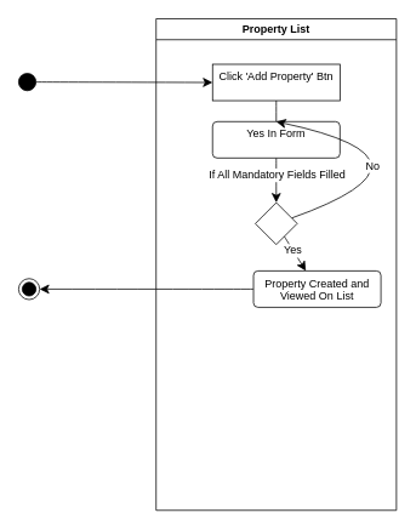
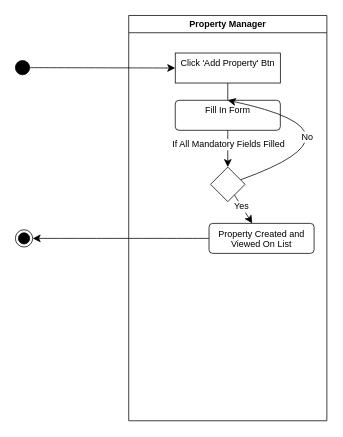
- <mxCell id="2" value="Property List" style="swimlane;whiteSpace=wrap;html=1;" vertex="1" parent="1"><mxGeometry x="171" y="20" width="264" height="540" as="geometry" /></mxCell>
+ <mxCell id="2" value="Property Manager" style="swimlane;whiteSpace=wrap;html=1;" vertex="1" parent="1"><mxGeometry x="171" y="20" width="264" height="540" as="geometry" /></mxCell>
- <mxCell id="7" value="Yes In Form" style="html=1;align=center;verticalAlign=top;rounded=1;absoluteArcSize=1;arcSize=10;dashed=0;whiteSpace=wrap;" vertex="1" parent="2"><mxGeometry x="62" y="113" width="140" height="40" as="geometry" /></mxCell>
+ <mxCell id="7" value="Fill In Form" style="html=1;align=center;verticalAlign=top;rounded=1;absoluteArcSize=1;arcSize=10;dashed=0;whiteSpace=wrap;" vertex="1" parent="2"><mxGeometry x="62" y="113" width="140" height="40" as="geometry" /></mxCell>
